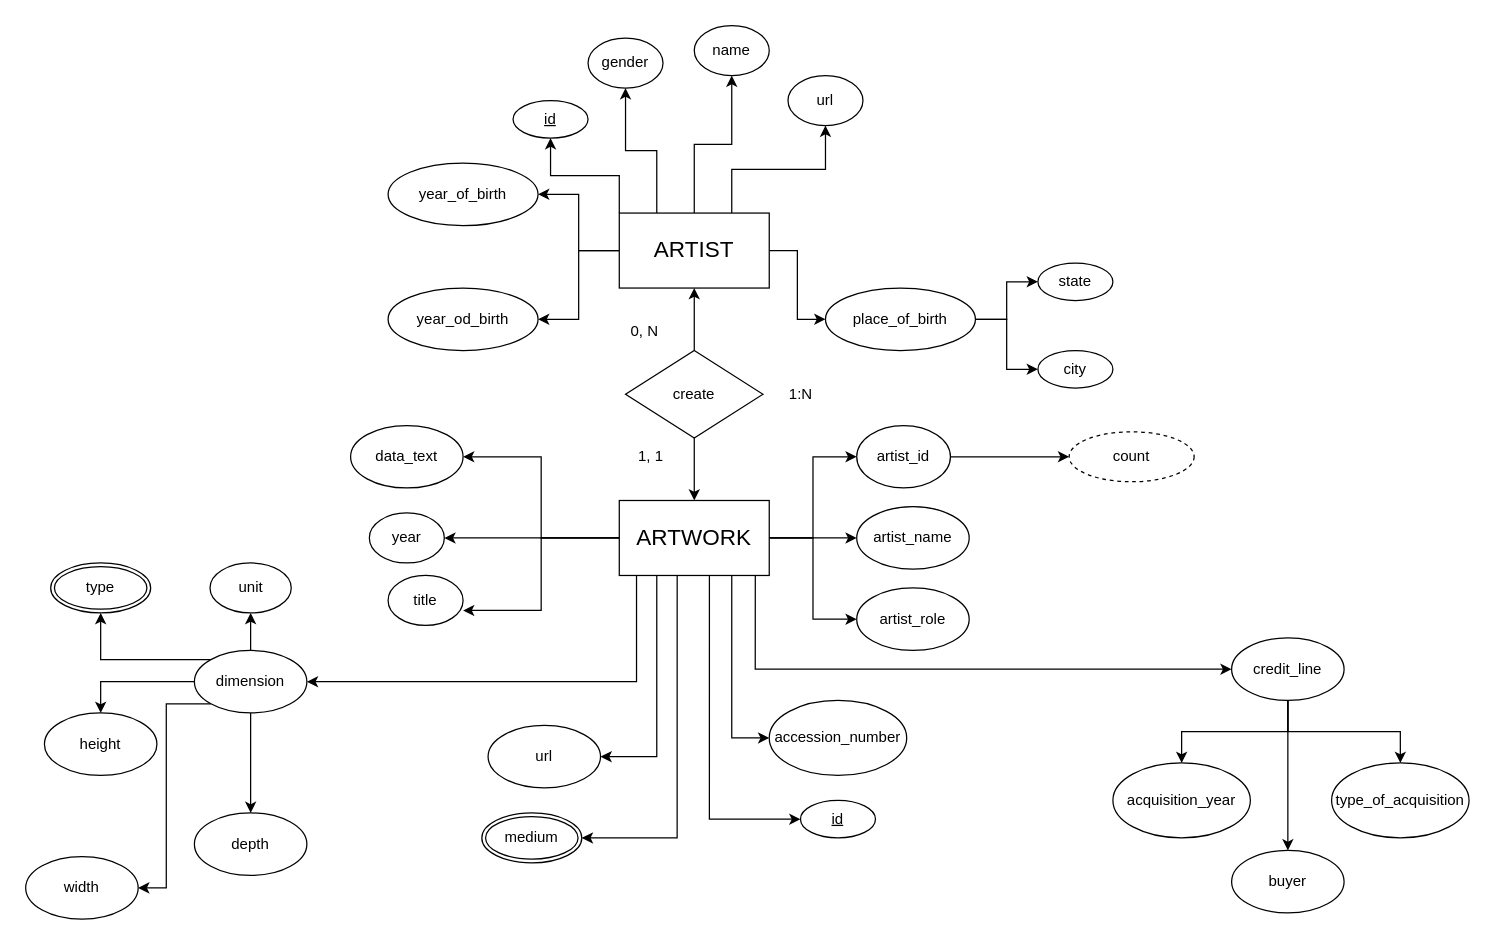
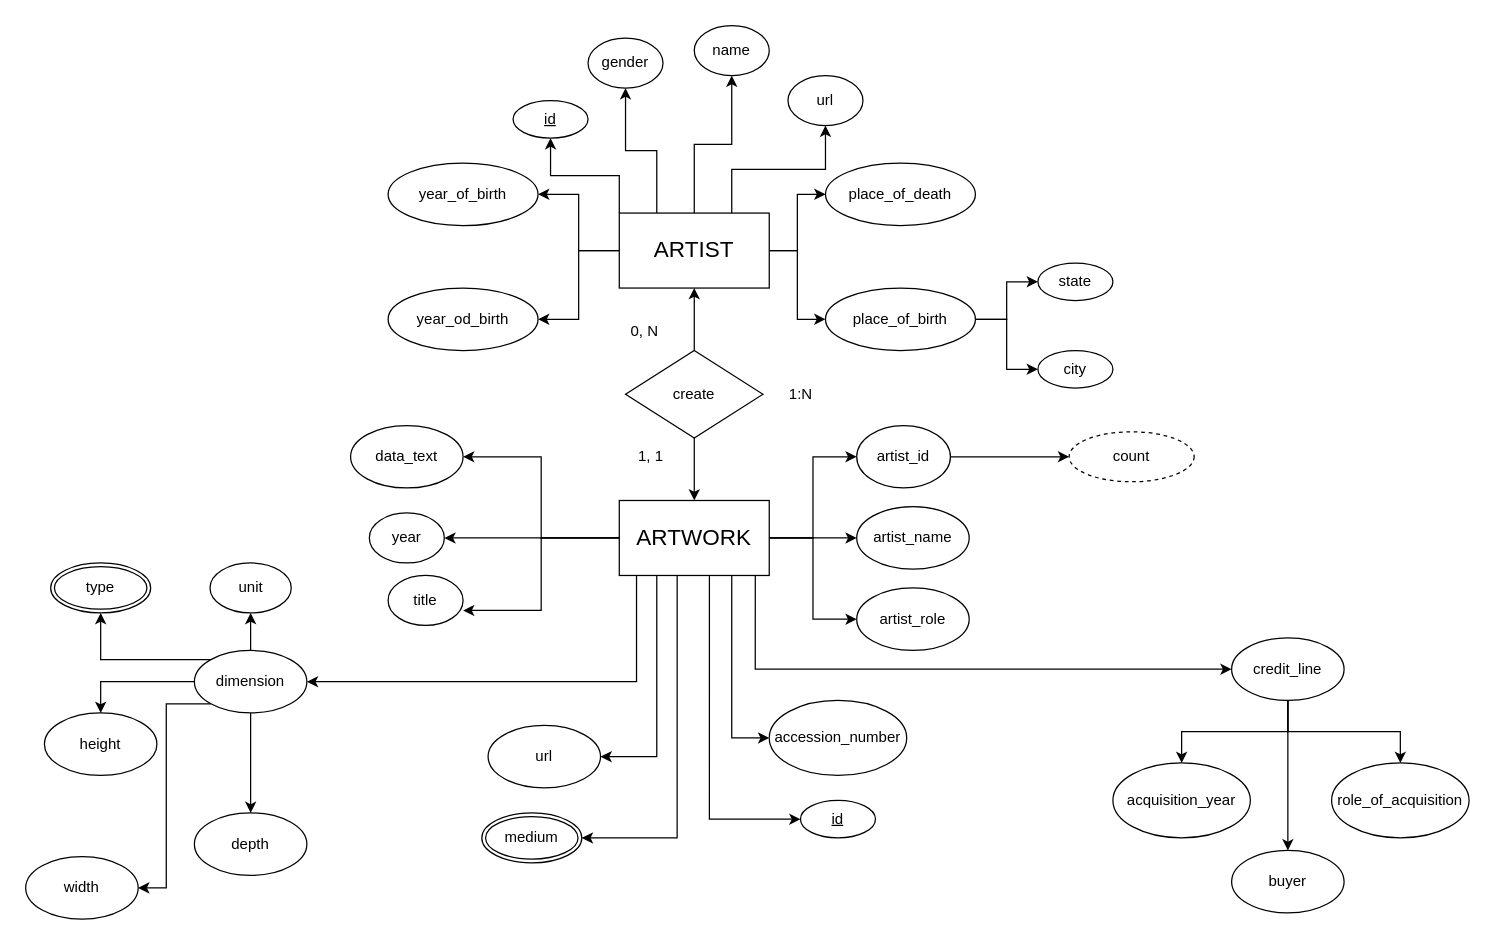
+ <mxCell id="18" value="place_of_death" style="ellipse;whiteSpace=wrap;html=1;" vertex="1" parent="1"><mxGeometry x="660" y="130" width="120" height="50" as="geometry" /></mxCell>
+ <mxCell id="5" style="edgeStyle=orthogonalEdgeStyle;rounded=0;orthogonalLoop=1;jettySize=auto;html=1;entryX=0;entryY=0.5;entryDx=0;entryDy=0;" edge="1" parent="1" source="10" target="18"><mxGeometry relative="1" as="geometry" /></mxCell>
- <mxCell id="64" value="type_of_acquisition" style="ellipse;whiteSpace=wrap;html=1;" vertex="1" parent="1"><mxGeometry x="1065" y="610" width="110" height="60" as="geometry" /></mxCell>
+ <mxCell id="64" value="role_of_acquisition" style="ellipse;whiteSpace=wrap;html=1;" vertex="1" parent="1"><mxGeometry x="1065" y="610" width="110" height="60" as="geometry" /></mxCell>
